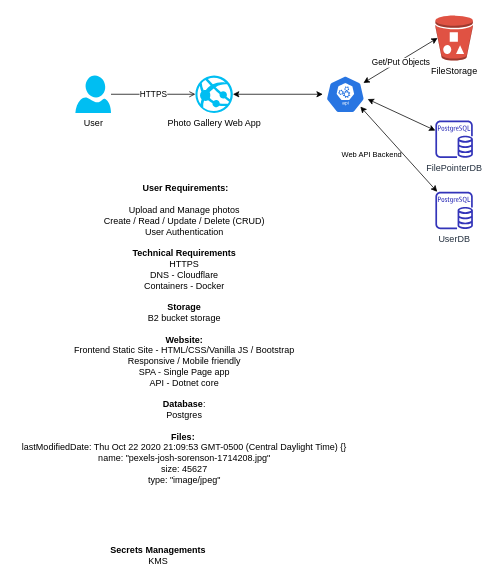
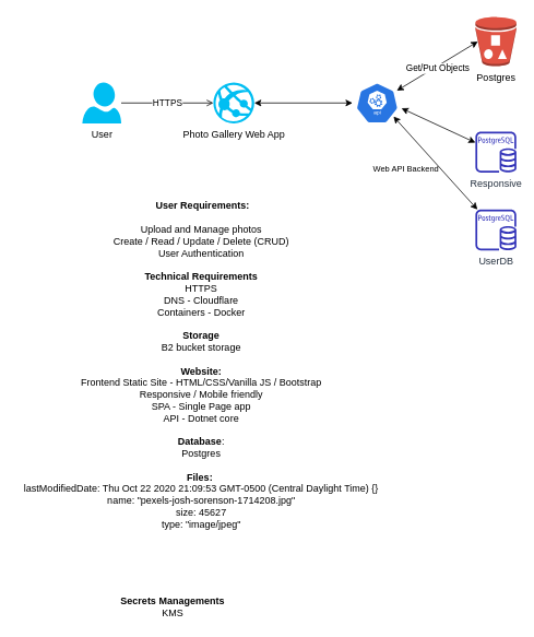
- <mxCell id="6" value="FileStorage" style="outlineConnect=0;dashed=0;verticalLabelPosition=bottom;verticalAlign=top;align=center;html=1;shape=mxgraph.aws3.bucket_with_objects;fillColor=#E05243;gradientColor=none;" vertex="1" parent="1"><mxGeometry x="580" y="20" width="50" height="60" as="geometry" /></mxCell>
+ <mxCell id="6" value="Postgres" style="outlineConnect=0;dashed=0;verticalLabelPosition=bottom;verticalAlign=top;align=center;html=1;shape=mxgraph.aws3.bucket_with_objects;fillColor=#E05243;gradientColor=none;" vertex="1" parent="1"><mxGeometry x="580" y="20" width="50" height="60" as="geometry" /></mxCell>
- <mxCell id="12" value="FilePointerDB" style="outlineConnect=0;fontColor=#232F3E;gradientColor=none;fillColor=#3334B9;strokeColor=none;dashed=0;verticalLabelPosition=bottom;verticalAlign=top;align=center;html=1;fontSize=12;fontStyle=0;aspect=fixed;pointerEvents=1;shape=mxgraph.aws4.rds_postgresql_instance;" vertex="1" parent="1"><mxGeometry x="580" y="160" width="50" height="50" as="geometry" /></mxCell>
+ <mxCell id="12" value="Responsive" style="outlineConnect=0;fontColor=#232F3E;gradientColor=none;fillColor=#3334B9;strokeColor=none;dashed=0;verticalLabelPosition=bottom;verticalAlign=top;align=center;html=1;fontSize=12;fontStyle=0;aspect=fixed;pointerEvents=1;shape=mxgraph.aws4.rds_postgresql_instance;" vertex="1" parent="1"><mxGeometry x="580" y="160" width="50" height="50" as="geometry" /></mxCell>
